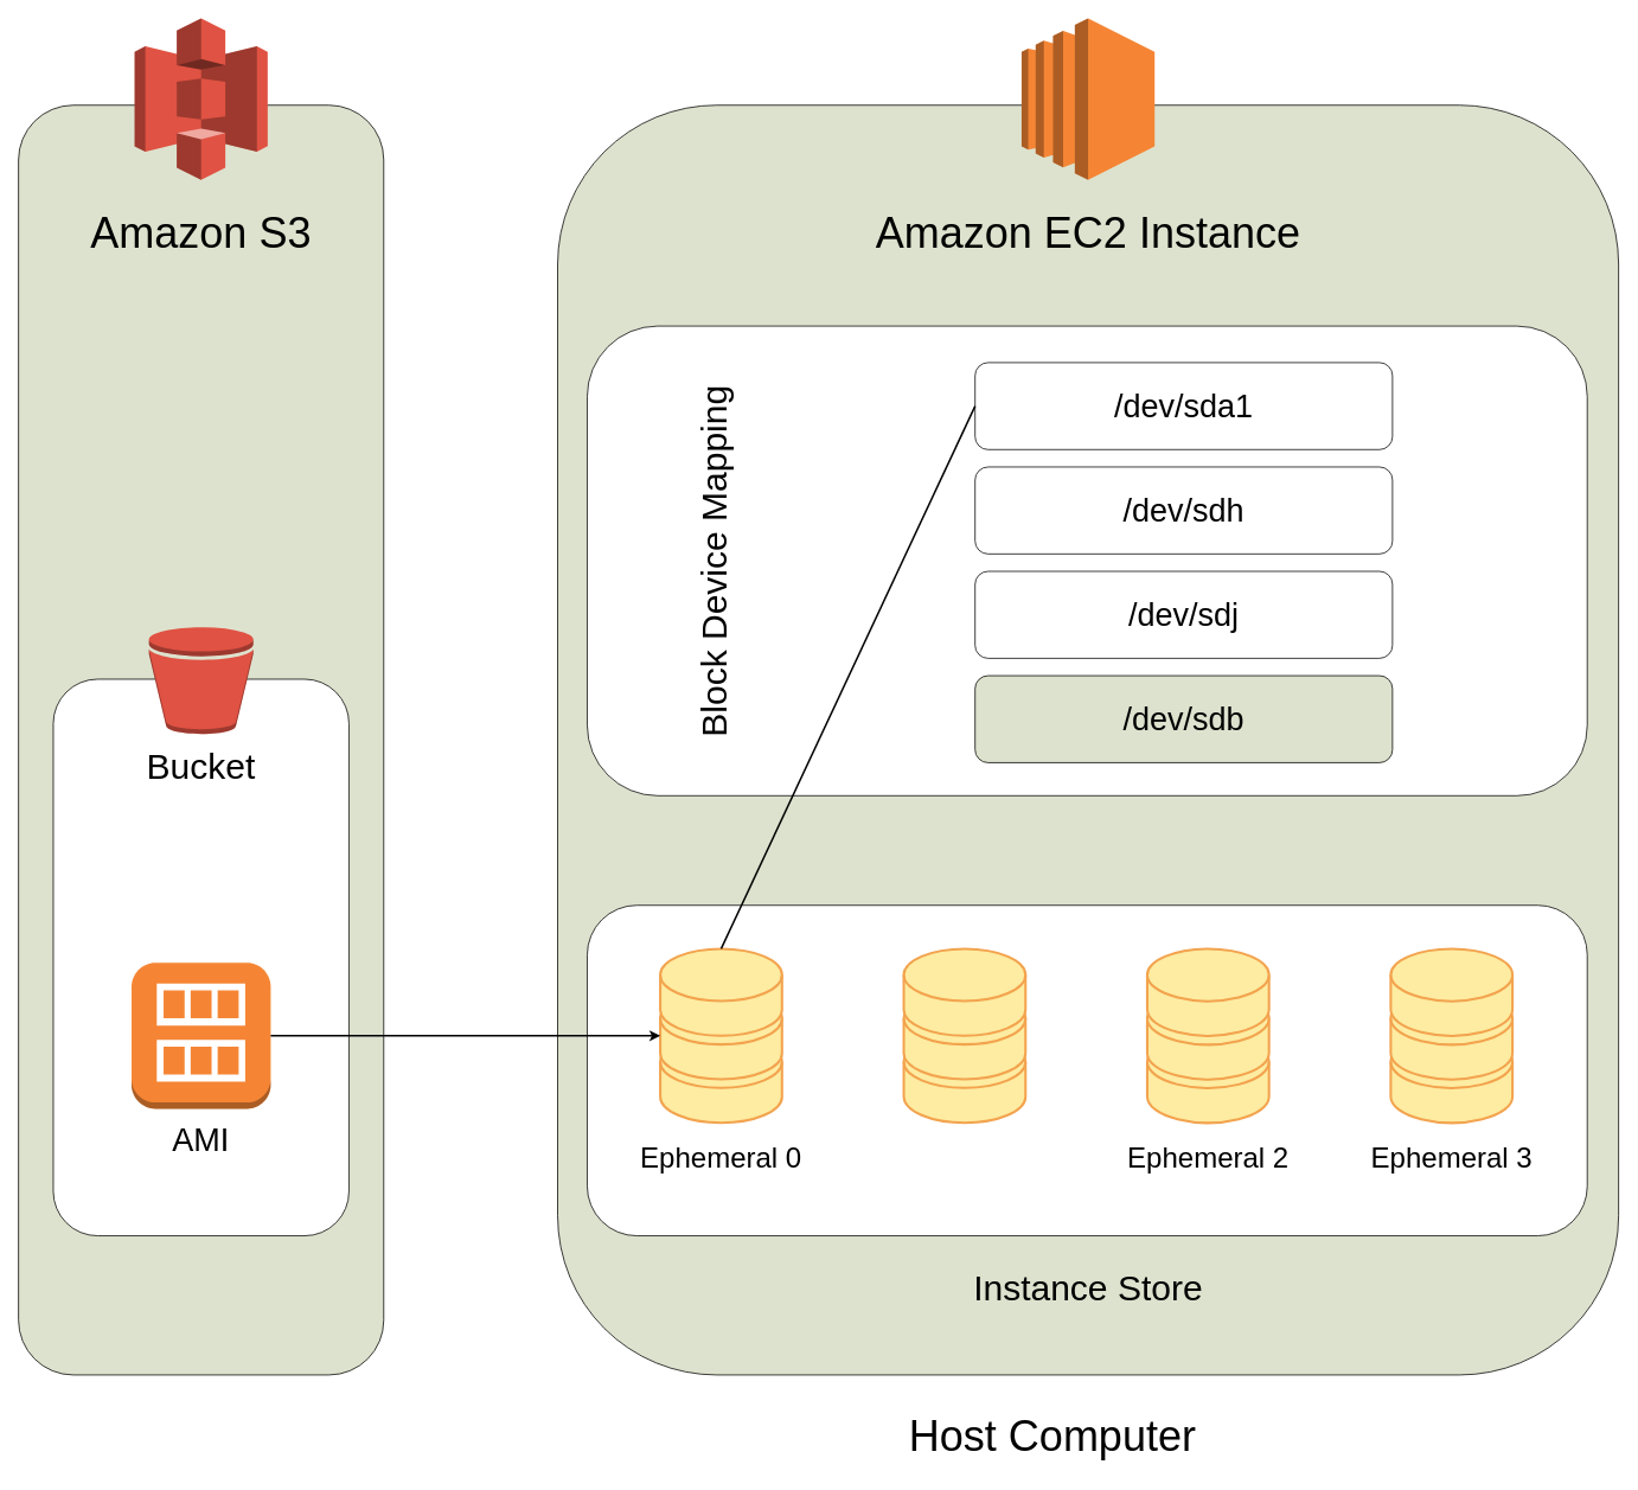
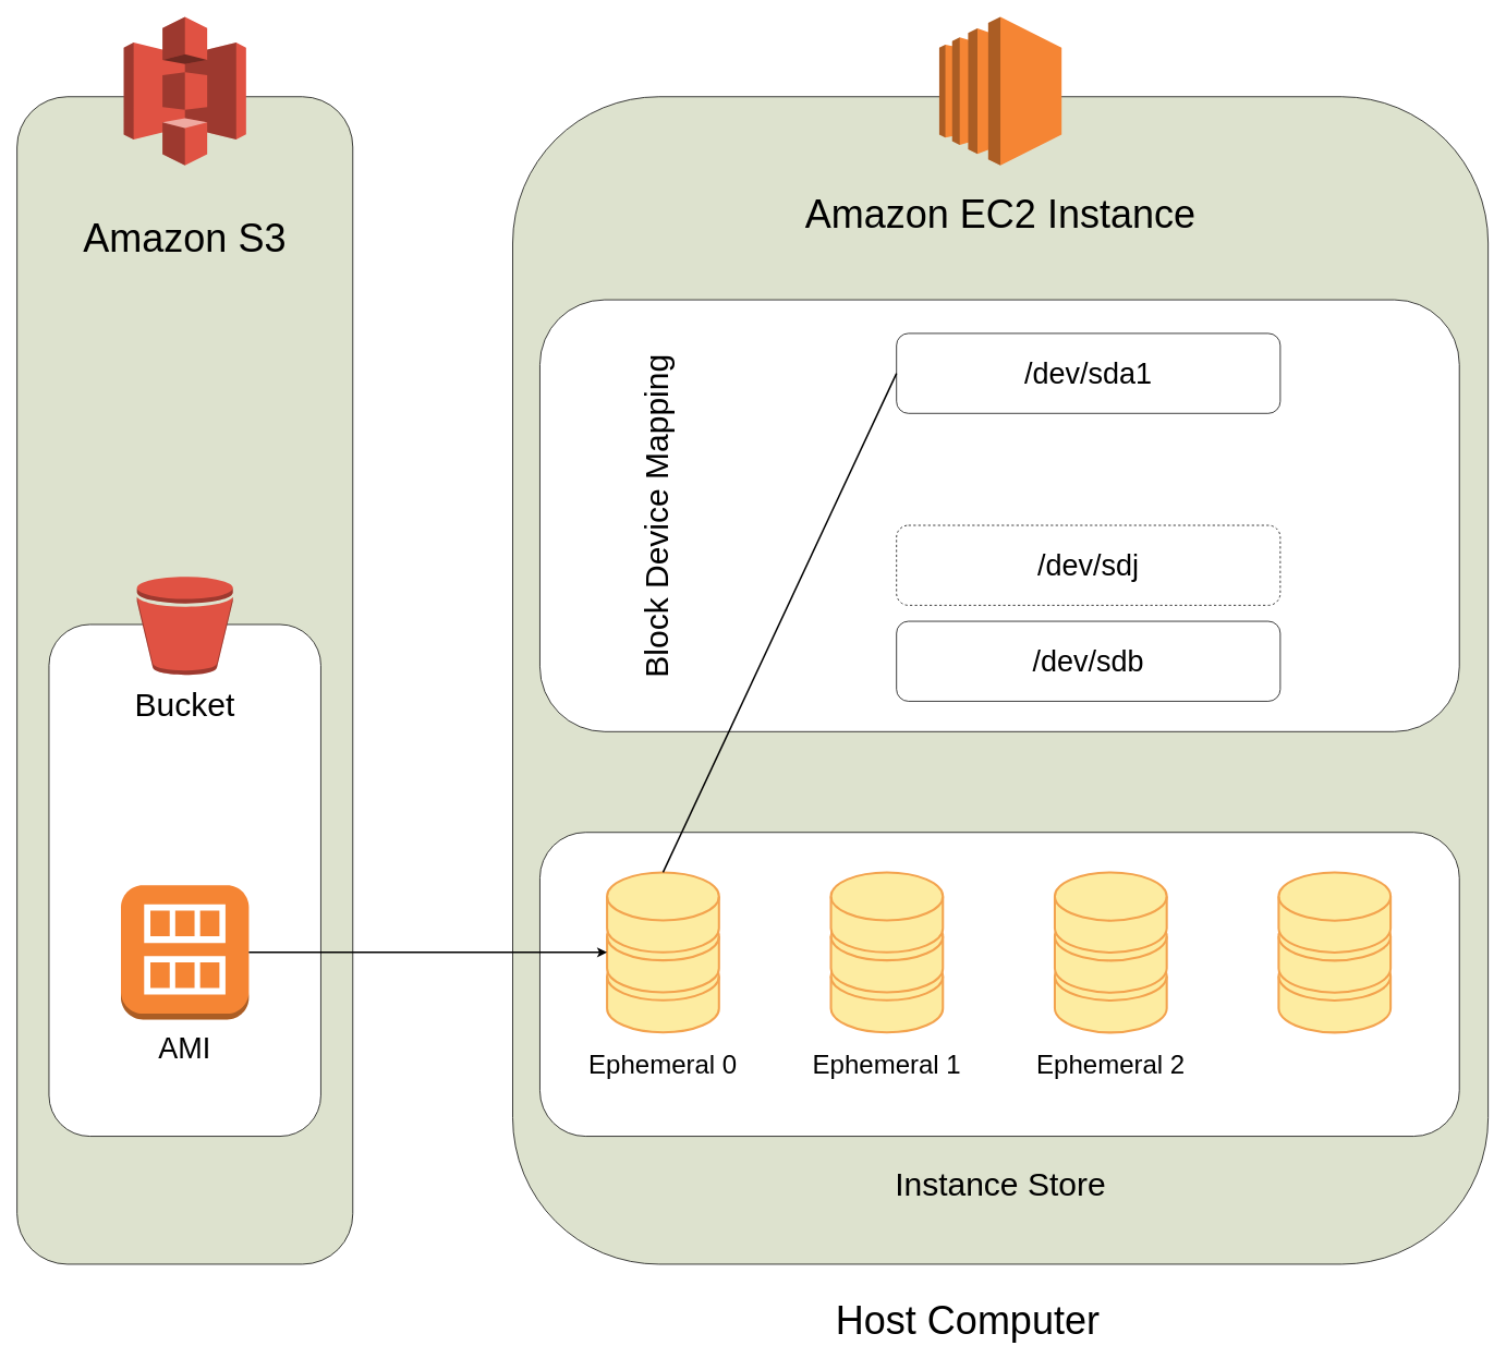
- <mxCell id="6" value="Amazon S3" style="text;html=1;strokeColor=none;fillColor=none;align=center;verticalAlign=middle;whiteSpace=wrap;rounded=0;fontSize=48;" parent="1" vertex="1"><mxGeometry x="29.783" y="221.522" width="391.304" height="78.261" as="geometry" /></mxCell>
+ <mxCell id="6" value="Amazon S3" style="text;html=1;strokeColor=none;fillColor=none;align=center;verticalAlign=middle;whiteSpace=wrap;rounded=0;fontSize=48;" parent="1" vertex="1"><mxGeometry x="29.783" y="251.522" width="391.304" height="78.261" as="geometry" /></mxCell>
- <mxCell id="19" value="/dev/sdh" style="rounded=1;whiteSpace=wrap;html=1;fontSize=36;" vertex="1" parent="1"><mxGeometry x="1096.087" y="524.784" width="469.565" height="97.826" as="geometry" /></mxCell>
- <mxCell id="18" value="/dev/sdj" style="rounded=1;whiteSpace=wrap;html=1;fontSize=36;" vertex="1" parent="1"><mxGeometry x="1096.087" y="642.176" width="469.565" height="97.826" as="geometry" /></mxCell>
+ <mxCell id="18" value="/dev/sdj" style="rounded=1;whiteSpace=wrap;html=1;fontSize=36;dashed=1;" vertex="1" parent="1"><mxGeometry x="1096.087" y="642.176" width="469.565" height="97.826" as="geometry" /></mxCell>
- <mxCell id="20" value="/dev/sdb" style="rounded=1;whiteSpace=wrap;html=1;fontSize=36;fillColor=#dde2ce;" vertex="1" parent="1"><mxGeometry x="1096.087" y="759.567" width="469.565" height="97.826" as="geometry" /></mxCell>
+ <mxCell id="20" value="/dev/sdb" style="rounded=1;whiteSpace=wrap;html=1;fontSize=36;" vertex="1" parent="1"><mxGeometry x="1096.087" y="759.567" width="469.565" height="97.826" as="geometry" /></mxCell>
+ <mxCell id="25" value="Ephemeral 1" style="text;html=1;strokeColor=none;fillColor=none;align=center;verticalAlign=middle;whiteSpace=wrap;rounded=0;fontSize=32;" vertex="1" parent="1"><mxGeometry x="966.957" y="1272.177" width="234.783" height="58.696" as="geometry" /></mxCell>
- <mxCell id="29" value="Ephemeral 3" style="text;html=1;strokeColor=none;fillColor=none;align=center;verticalAlign=middle;whiteSpace=wrap;rounded=0;fontSize=32;" vertex="1" parent="1"><mxGeometry x="1514.783" y="1272.177" width="234.783" height="58.696" as="geometry" /></mxCell>
